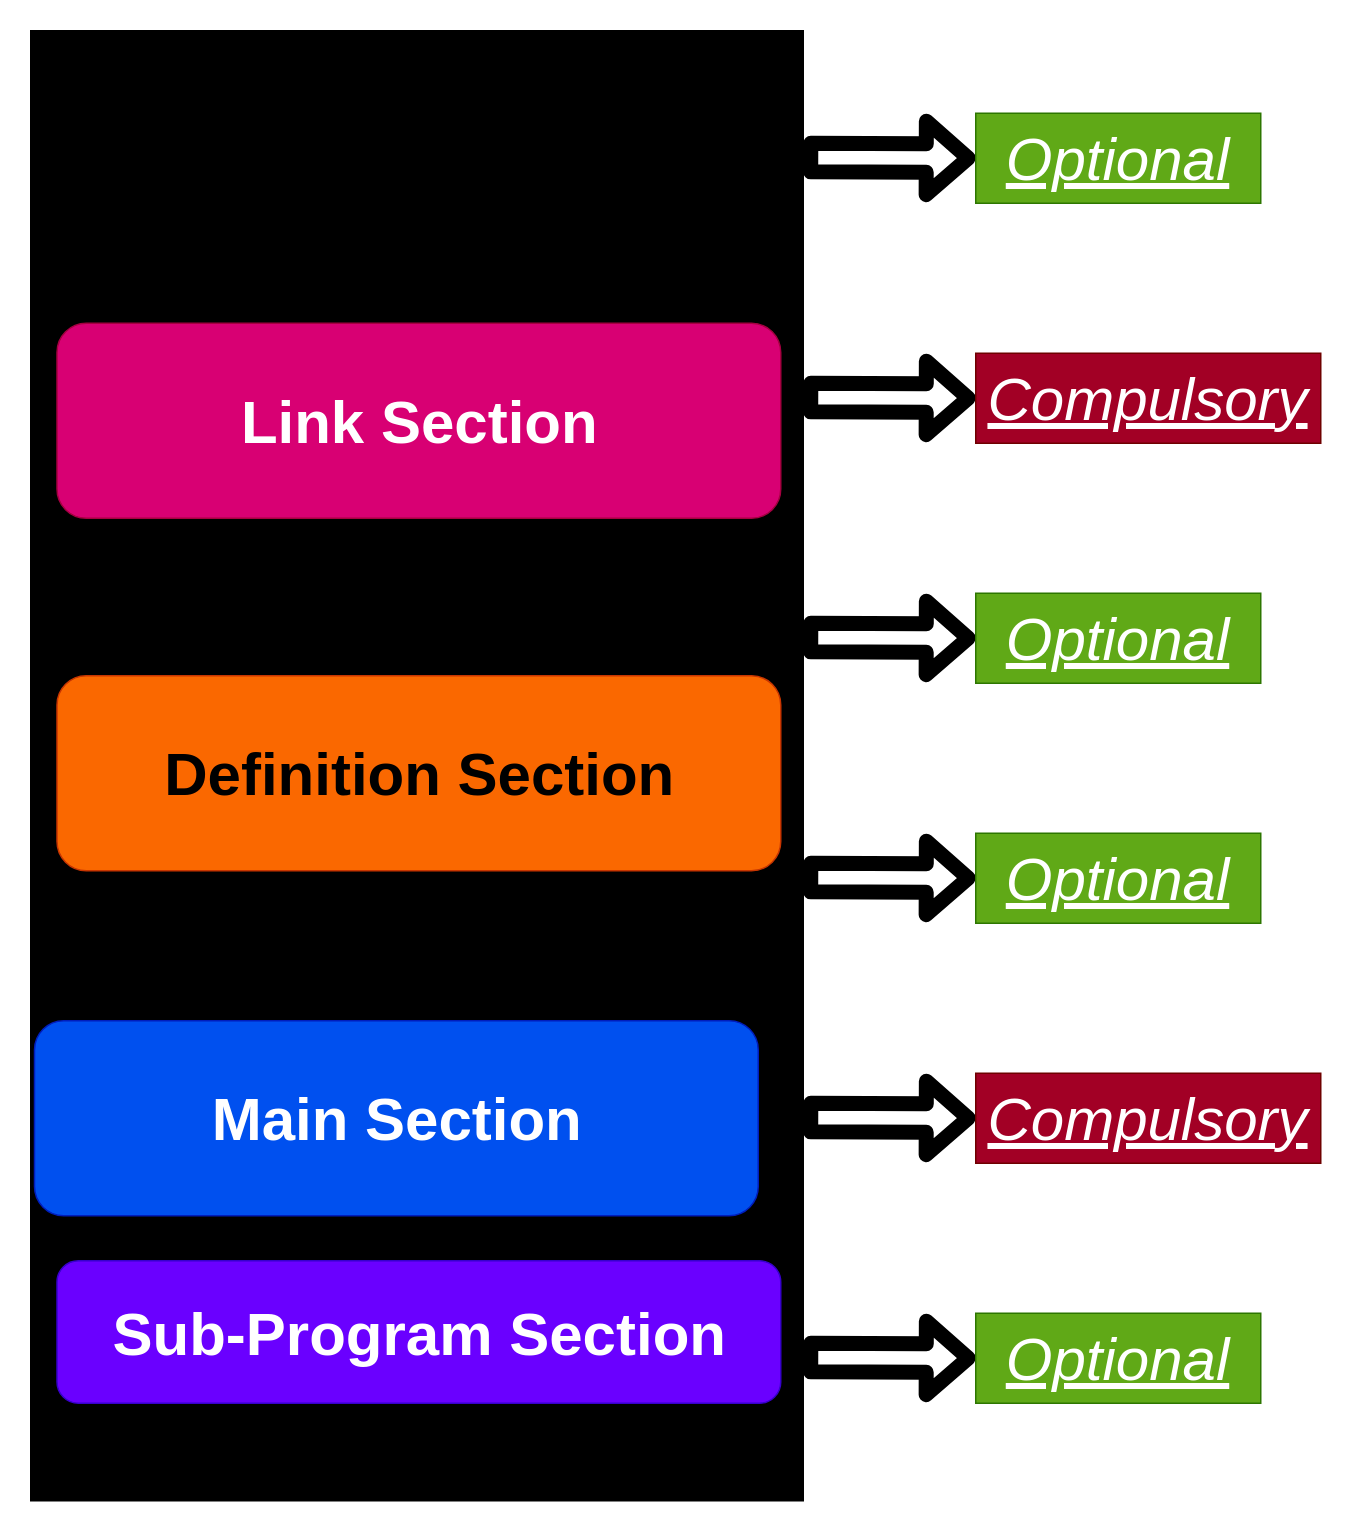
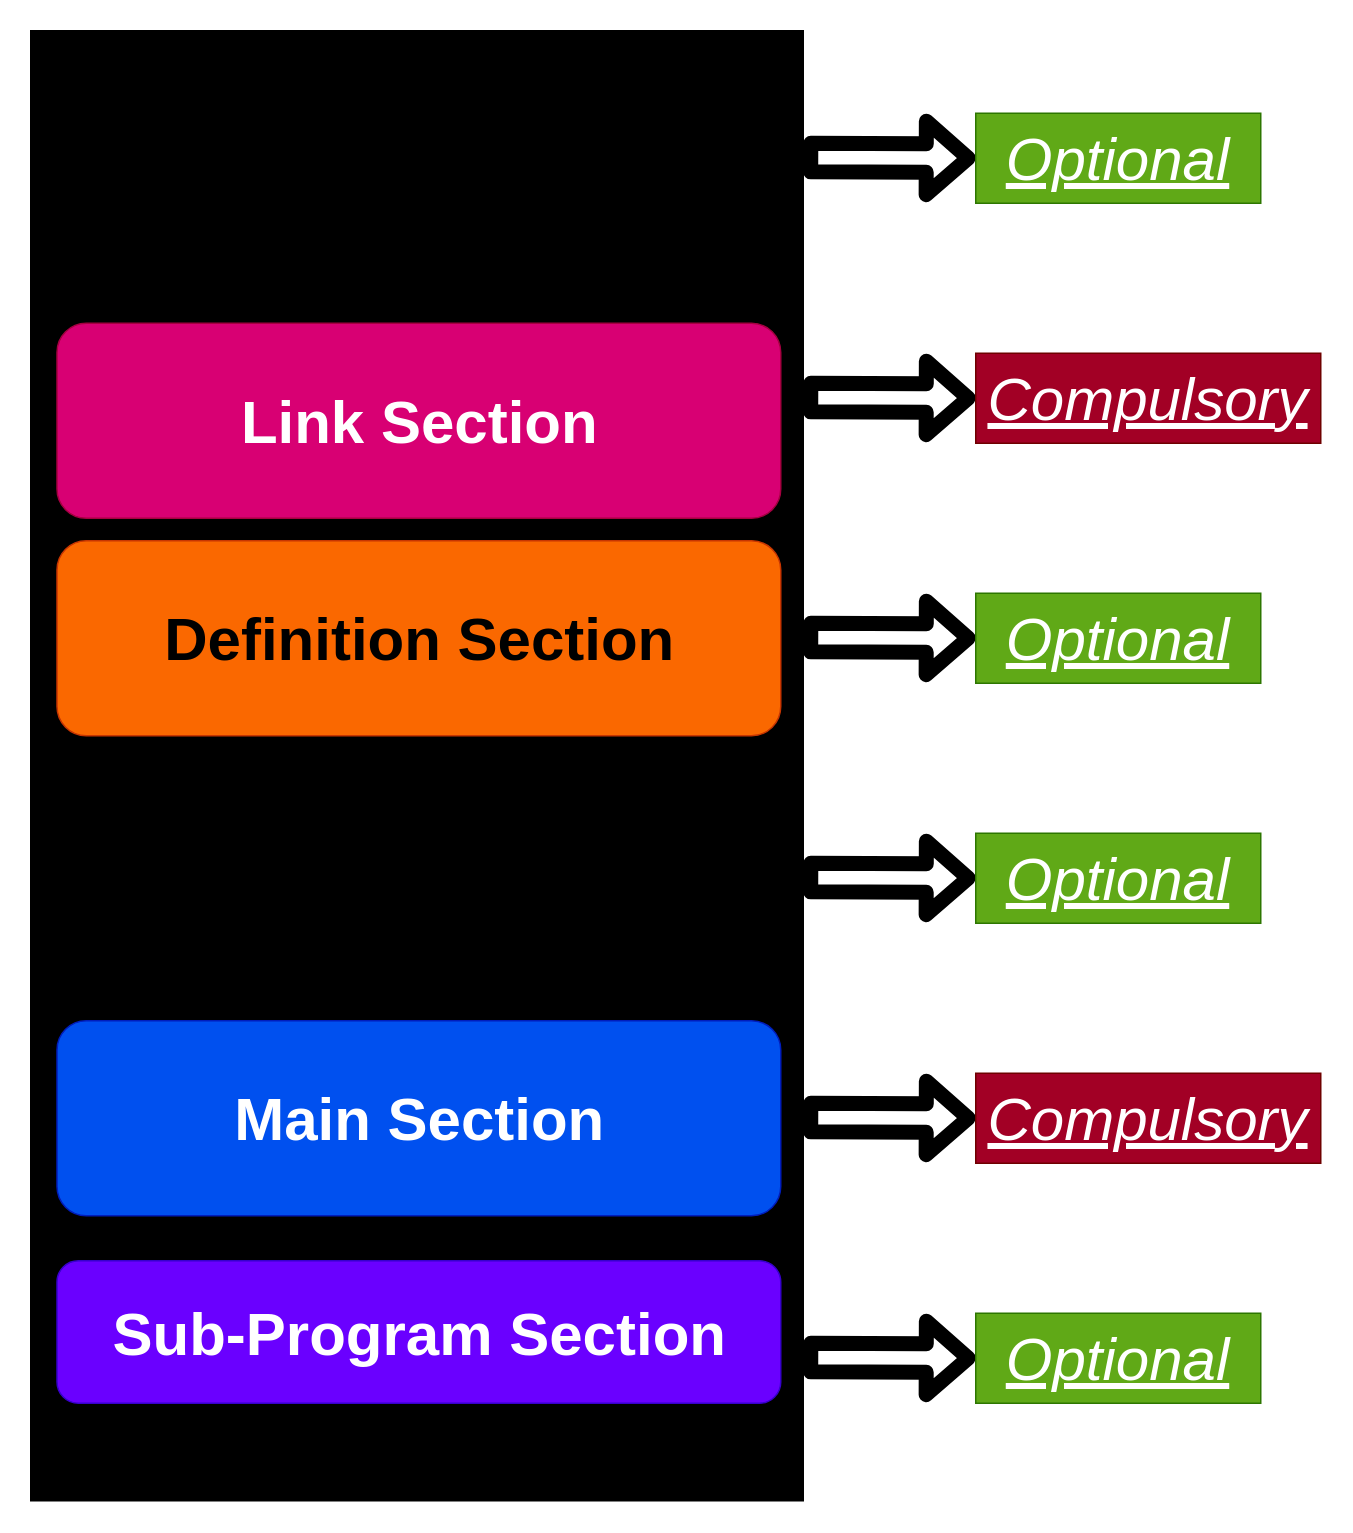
- <mxCell id="4" value="&lt;font size=&quot;1&quot; style=&quot;&quot;&gt;&lt;b style=&quot;font-size: 40px;&quot;&gt;Definition Section&lt;br&gt;&lt;/b&gt;&lt;/font&gt;" style="rounded=1;whiteSpace=wrap;html=1;fillColor=#fa6800;fontColor=#000000;strokeColor=#C73500;" vertex="1" parent="1"><mxGeometry x="37.5" y="450" width="482.5" height="130" as="geometry" /></mxCell>
+ <mxCell id="4" value="&lt;font size=&quot;1&quot; style=&quot;&quot;&gt;&lt;b style=&quot;font-size: 40px;&quot;&gt;Definition Section&lt;br&gt;&lt;/b&gt;&lt;/font&gt;" style="rounded=1;whiteSpace=wrap;html=1;fillColor=#fa6800;fontColor=#000000;strokeColor=#C73500;" vertex="1" parent="1"><mxGeometry x="37.5" y="360" width="482.5" height="130" as="geometry" /></mxCell>
- <mxCell id="5" value="&lt;font size=&quot;1&quot; style=&quot;&quot;&gt;&lt;b style=&quot;font-size: 40px;&quot;&gt;Main Section&lt;br&gt;&lt;/b&gt;&lt;/font&gt;" style="rounded=1;whiteSpace=wrap;html=1;fillColor=#0050ef;fontColor=#ffffff;strokeColor=#001DBC;" vertex="1" parent="1"><mxGeometry x="22.5" y="680" width="482.5" height="130" as="geometry" /></mxCell>
+ <mxCell id="5" value="&lt;font size=&quot;1&quot; style=&quot;&quot;&gt;&lt;b style=&quot;font-size: 40px;&quot;&gt;Main Section&lt;br&gt;&lt;/b&gt;&lt;/font&gt;" style="rounded=1;whiteSpace=wrap;html=1;fillColor=#0050ef;fontColor=#ffffff;strokeColor=#001DBC;" vertex="1" parent="1"><mxGeometry x="37.5" y="680" width="482.5" height="130" as="geometry" /></mxCell>
